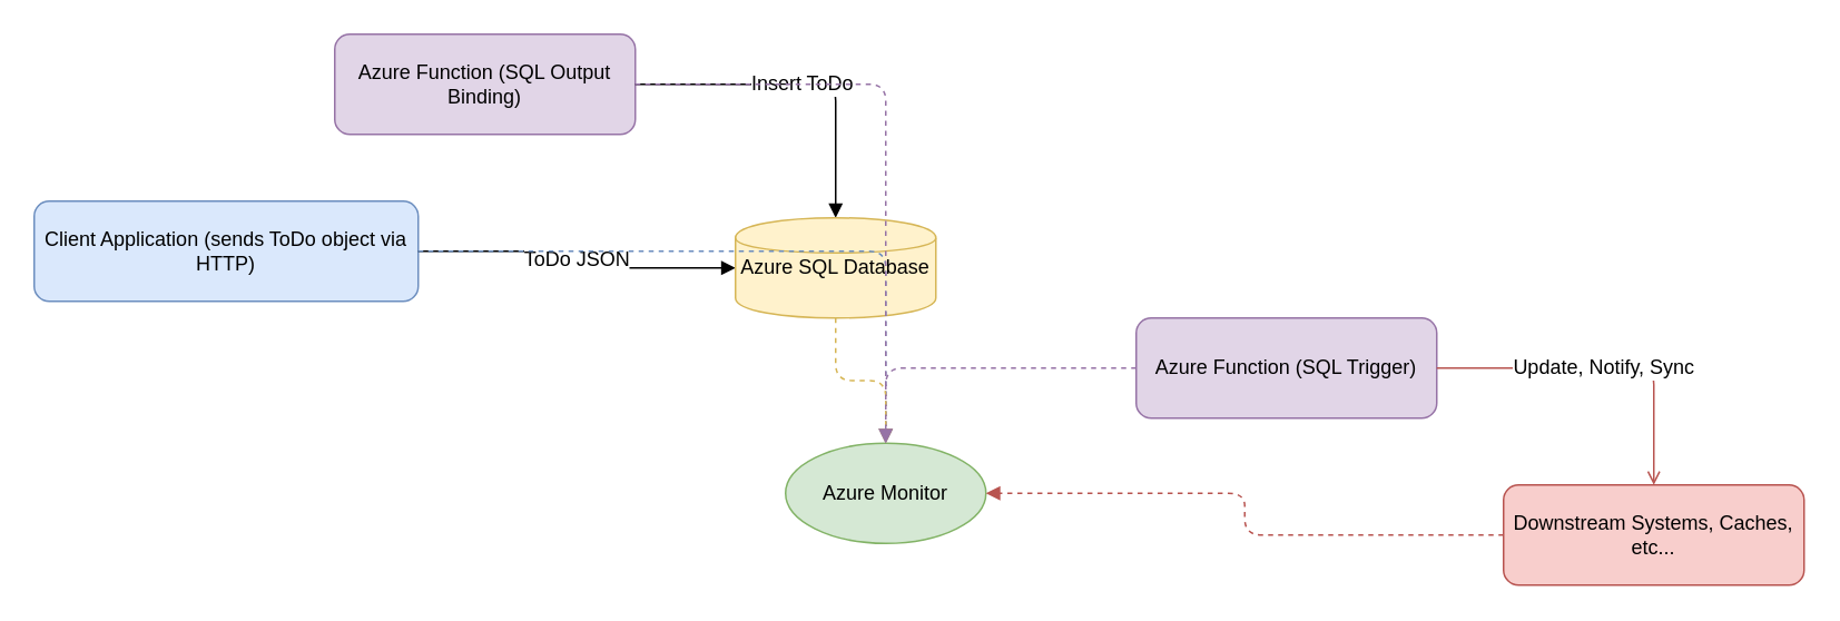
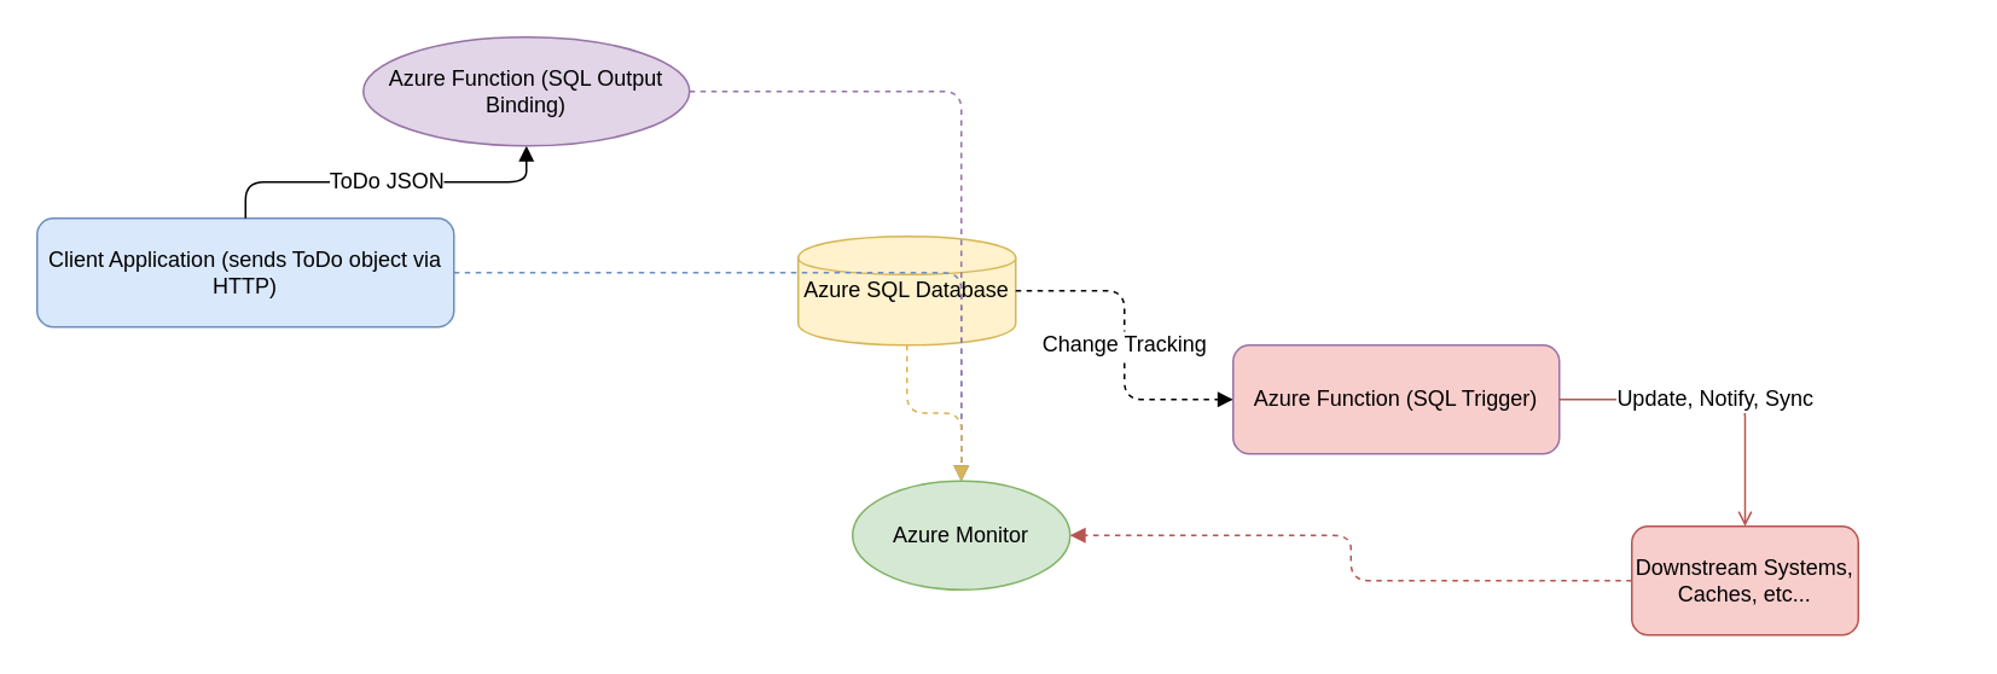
- <mxCell id="4" value="Azure Function (SQL Output Binding)" style="rounded=1;whiteSpace=wrap;html=1;fillColor=#e1d5e7;strokeColor=#9673a6;" parent="1" vertex="1"><mxGeometry x="200" y="20" width="180" height="60" as="geometry" /></mxCell>
+ <mxCell id="4" value="Azure Function (SQL Output Binding)" style="ellipse;whiteSpace=wrap;html=1;fillColor=#e1d5e7;strokeColor=#9673a6;" parent="1" vertex="1"><mxGeometry x="200" y="20" width="180" height="60" as="geometry" /></mxCell>
- <mxCell id="5" value="Insert ToDo" style="edgeStyle=orthogonalEdgeStyle;endArrow=block;html=1;strokeColor=#000000;fontSize=12;" parent="1" source="4" target="6" edge="1"><mxGeometry relative="1" as="geometry" /></mxCell>
- <mxCell id="3" value="ToDo JSON" style="edgeStyle=orthogonalEdgeStyle;endArrow=block;html=1;strokeColor=#000000;fontSize=12;" parent="1" source="2" target="6" edge="1"><mxGeometry relative="1" as="geometry" /></mxCell>
+ <mxCell id="3" value="ToDo JSON" style="edgeStyle=orthogonalEdgeStyle;endArrow=block;html=1;strokeColor=#000000;fontSize=12;" parent="1" source="2" target="4" edge="1"><mxGeometry relative="1" as="geometry" /></mxCell>
+ <mxCell id="7" value="Change Tracking" style="edgeStyle=orthogonalEdgeStyle;endArrow=block;dashed=1;html=1;strokeColor=#000000;fontSize=12;" parent="1" source="6" target="8" edge="1"><mxGeometry relative="1" as="geometry" /></mxCell>
- <mxCell id="15" style="edgeStyle=orthogonalEdgeStyle;endArrow=block;dashed=1;html=1;strokeColor=#9673a6;" parent="1" source="8" target="11" edge="1"><mxGeometry relative="1" as="geometry" /></mxCell>
- <mxCell id="8" value="Azure Function (SQL Trigger)" style="rounded=1;whiteSpace=wrap;html=1;fillColor=#e1d5e7;strokeColor=#9673a6;" parent="1" vertex="1"><mxGeometry x="680" y="190" width="180" height="60" as="geometry" /></mxCell>
+ <mxCell id="8" value="Azure Function (SQL Trigger)" style="rounded=1;whiteSpace=wrap;html=1;fillColor=#f8cecc;strokeColor=#9673a6;" parent="1" vertex="1"><mxGeometry x="680" y="190" width="180" height="60" as="geometry" /></mxCell>
- <mxCell id="9" value="Downstream Systems, Caches, etc..." style="rounded=1;whiteSpace=wrap;html=1;fillColor=#f8cecc;strokeColor=#b85450;" parent="1" vertex="1"><mxGeometry x="900" y="290" width="180" height="60" as="geometry" /></mxCell>
+ <mxCell id="9" value="Downstream Systems, Caches, etc..." style="rounded=1;whiteSpace=wrap;html=1;fillColor=#f8cecc;strokeColor=#b85450;" parent="1" vertex="1"><mxGeometry x="900" y="290" width="125" height="60" as="geometry" /></mxCell>
